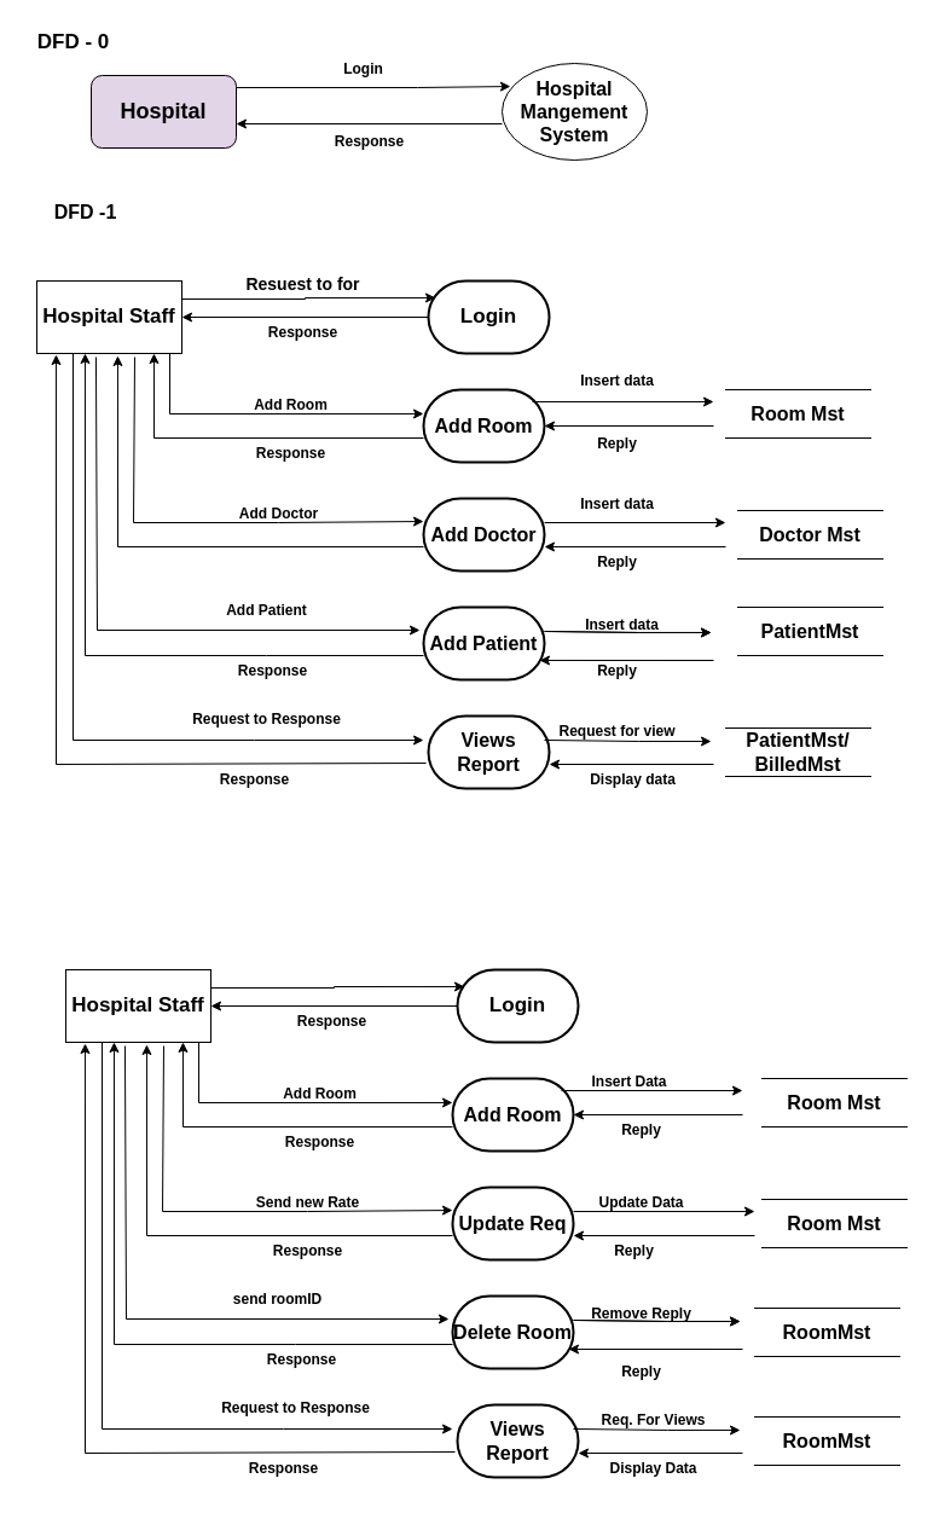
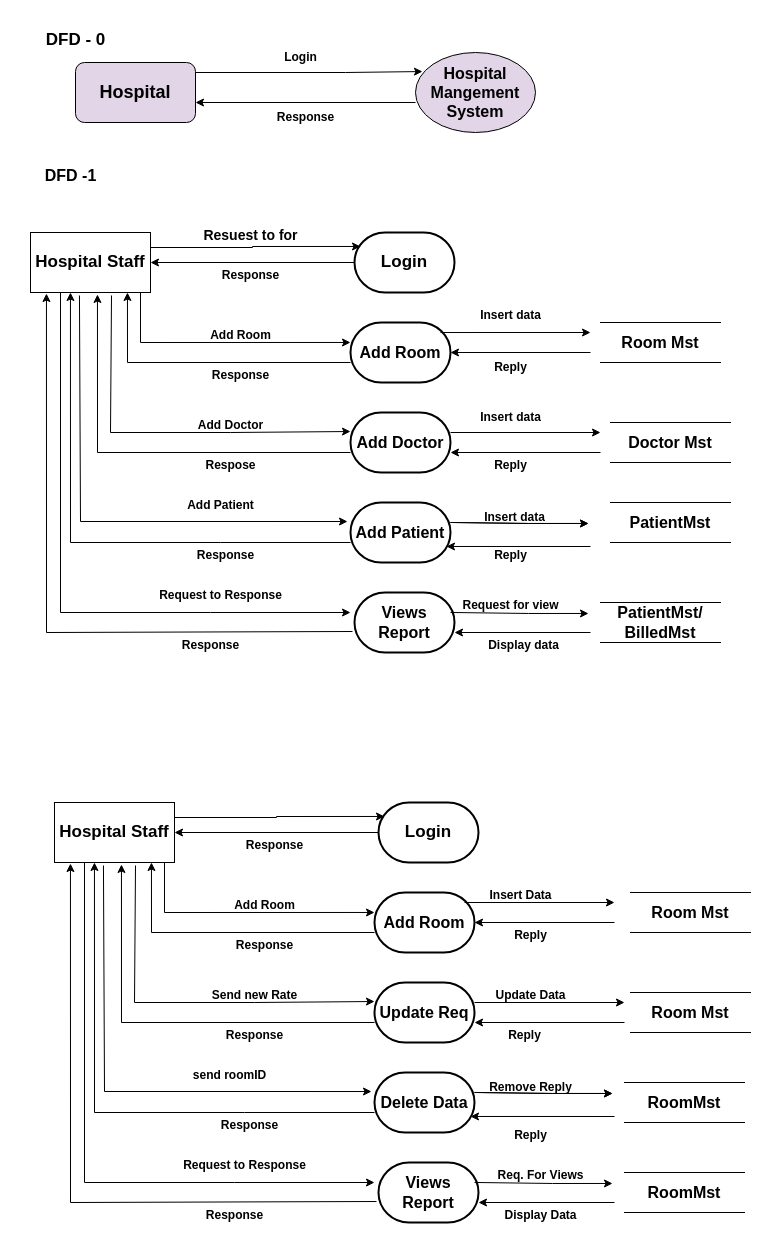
- <mxCell id="8" value="&lt;b&gt;&lt;font style=&quot;font-size: 17px;&quot;&gt;DFD - 0&lt;/font&gt;&lt;/b&gt;" style="text;html=1;align=center;verticalAlign=middle;resizable=0;points=[];autosize=1;strokeColor=none;fillColor=none;" parent="1" vertex="1"><mxGeometry x="20" y="20" width="80" height="30" as="geometry" /></mxCell>
+ <mxCell id="8" value="&lt;b&gt;&lt;font style=&quot;font-size: 17px;&quot;&gt;DFD - 0&lt;/font&gt;&lt;/b&gt;" style="text;html=1;align=center;verticalAlign=middle;resizable=0;points=[];autosize=1;strokeColor=none;fillColor=none;" parent="1" vertex="1"><mxGeometry x="35" y="25" width="80" height="30" as="geometry" /></mxCell>
- <mxCell id="3" value="&lt;b&gt;&lt;font style=&quot;font-size: 16px;&quot;&gt;Hospital Mangement System&lt;/font&gt;&lt;/b&gt;" style="ellipse;whiteSpace=wrap;html=1;" parent="1" vertex="1"><mxGeometry x="415" y="52" width="120" height="80" as="geometry" /></mxCell>
+ <mxCell id="3" value="&lt;b&gt;&lt;font style=&quot;font-size: 16px;&quot;&gt;Hospital Mangement System&lt;/font&gt;&lt;/b&gt;" style="ellipse;whiteSpace=wrap;html=1;fillColor=#e1d5e7;" parent="1" vertex="1"><mxGeometry x="415" y="52" width="120" height="80" as="geometry" /></mxCell>
+ <mxCell id="44" value="&lt;b&gt;Respose&lt;/b&gt;" style="text;html=1;align=center;verticalAlign=middle;resizable=0;points=[];autosize=1;strokeColor=none;fillColor=none;" parent="1" vertex="1"><mxGeometry x="195" y="450" width="70" height="30" as="geometry" /></mxCell>
- <mxCell id="51" value="&lt;b&gt;&lt;font style=&quot;font-size: 16px;&quot;&gt;Delete Room&lt;/font&gt;&lt;/b&gt;" style="strokeWidth=2;html=1;shape=mxgraph.flowchart.terminator;whiteSpace=wrap;" parent="1" vertex="1"><mxGeometry x="374" y="1072" width="100" height="60" as="geometry" /></mxCell>
+ <mxCell id="51" value="&lt;b&gt;&lt;font style=&quot;font-size: 16px;&quot;&gt;Delete Data&lt;/font&gt;&lt;/b&gt;" style="strokeWidth=2;html=1;shape=mxgraph.flowchart.terminator;whiteSpace=wrap;" parent="1" vertex="1"><mxGeometry x="374" y="1072" width="100" height="60" as="geometry" /></mxCell>
